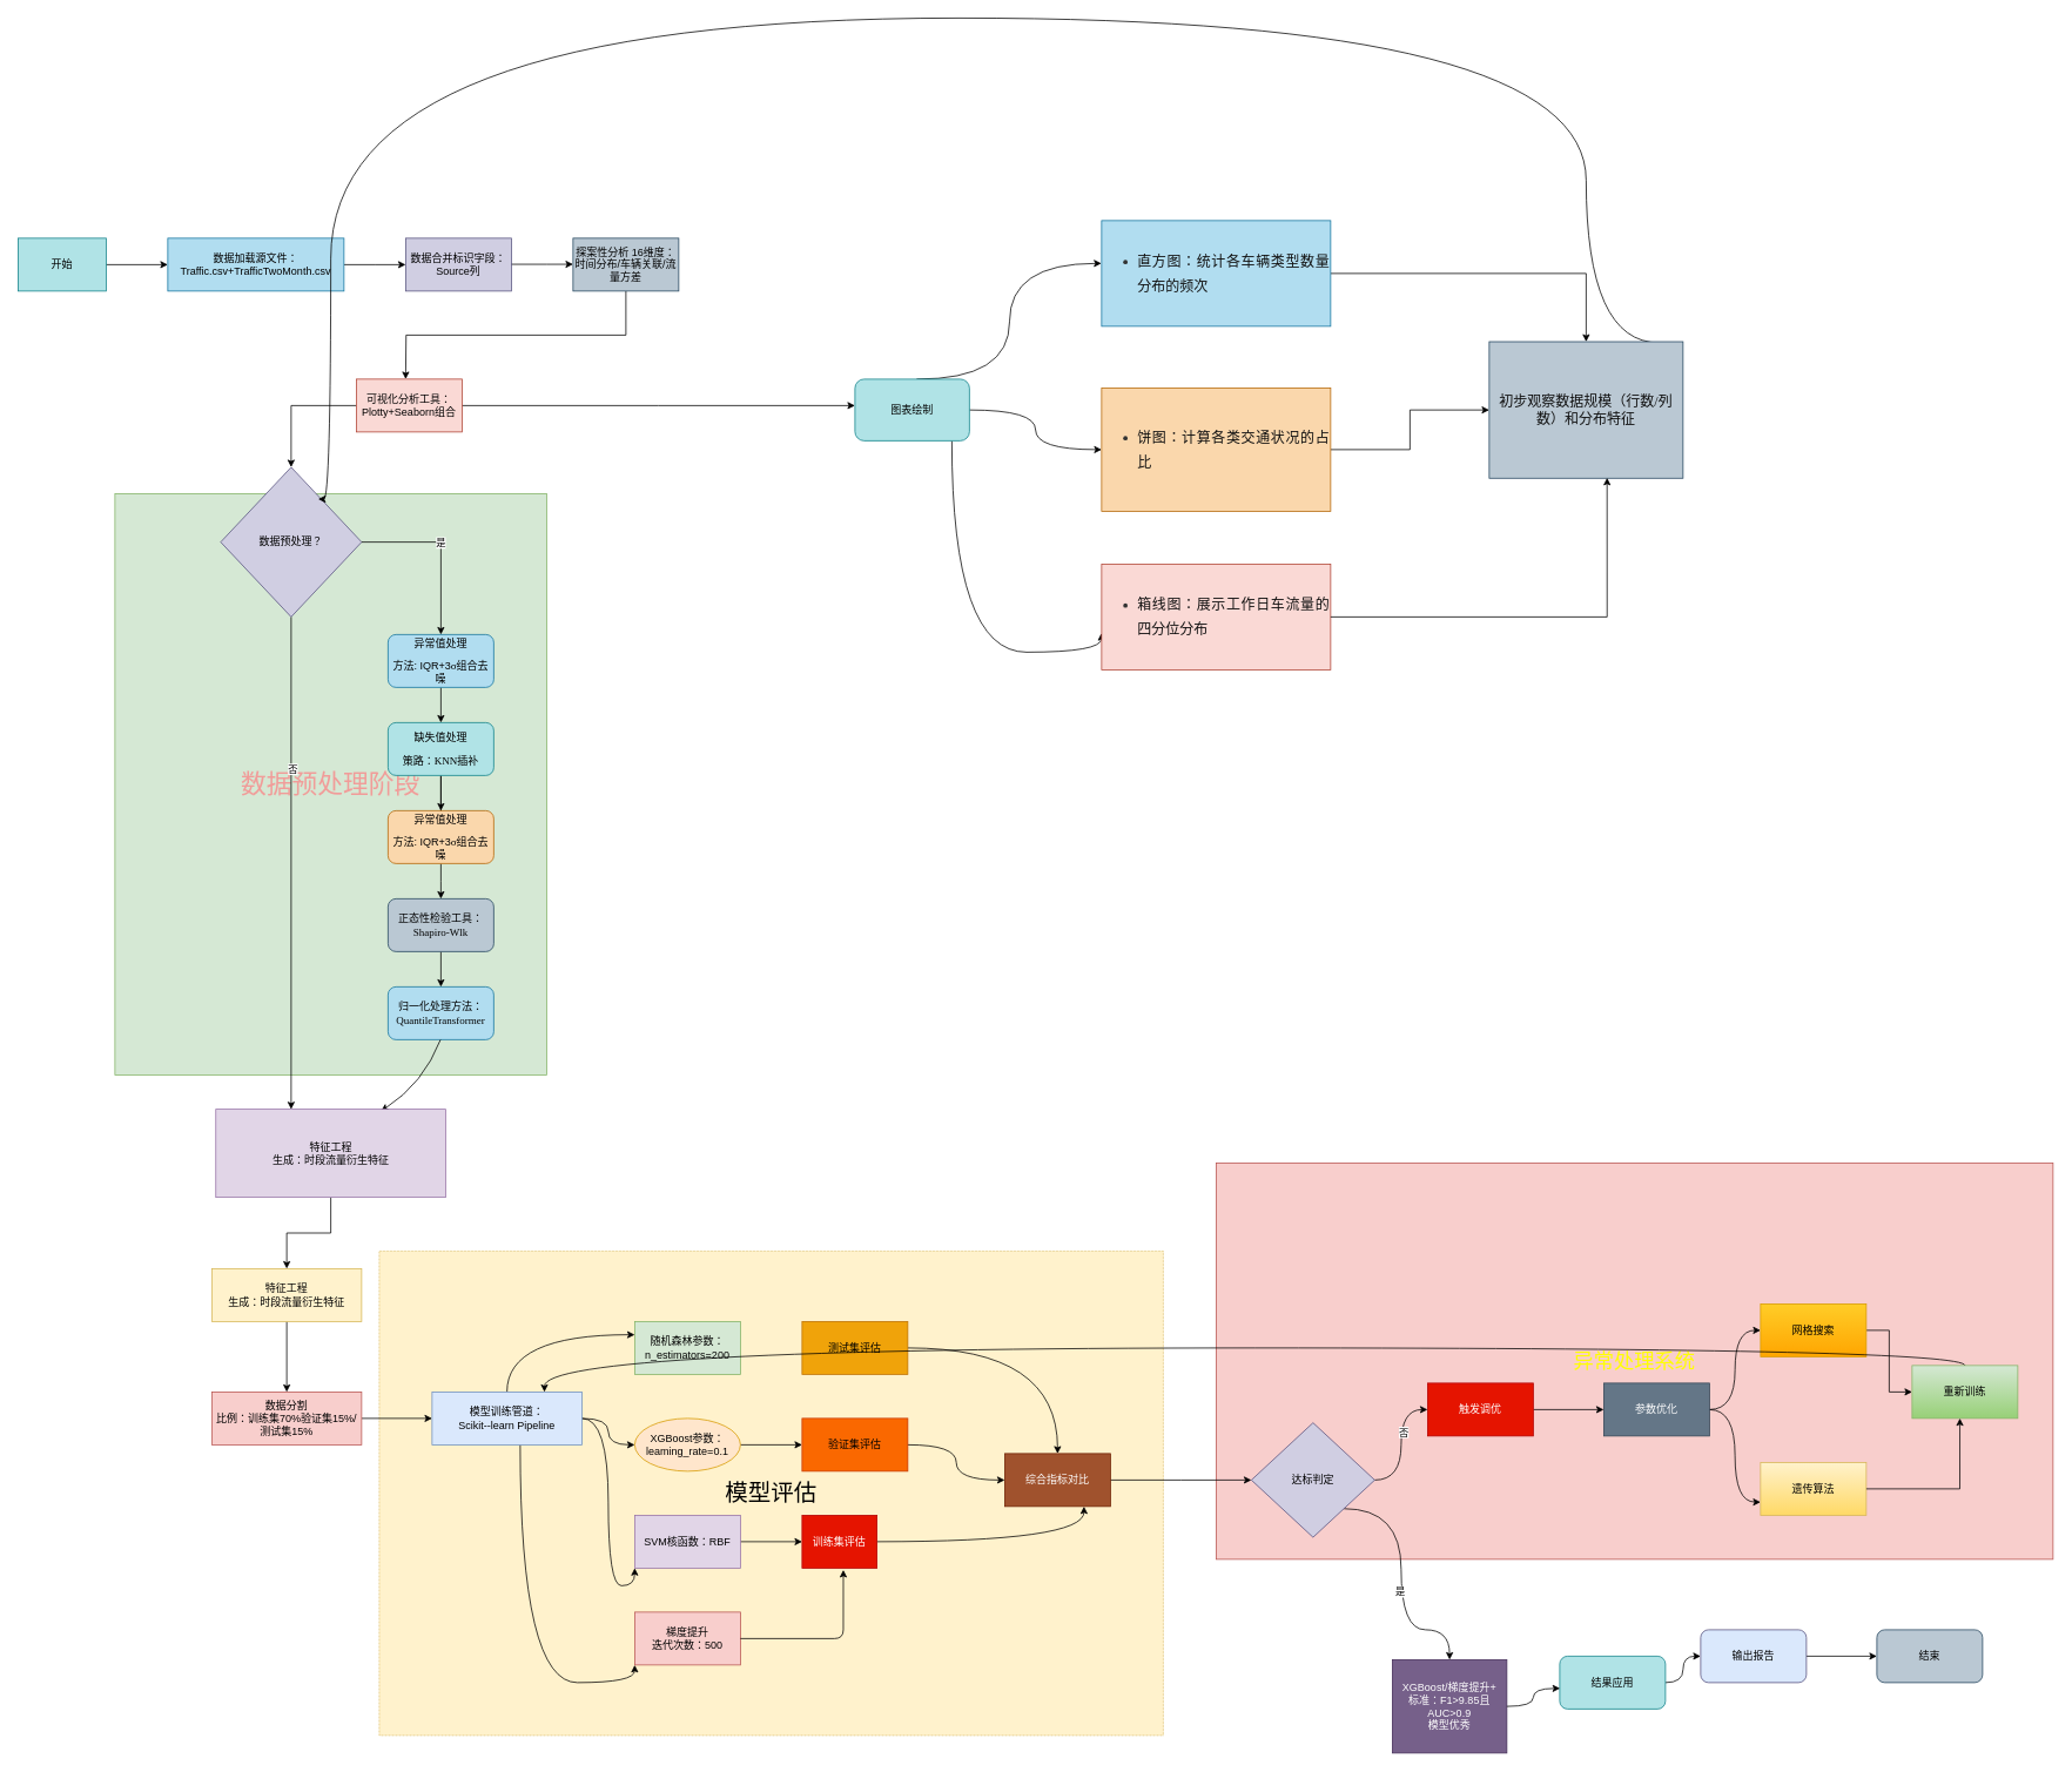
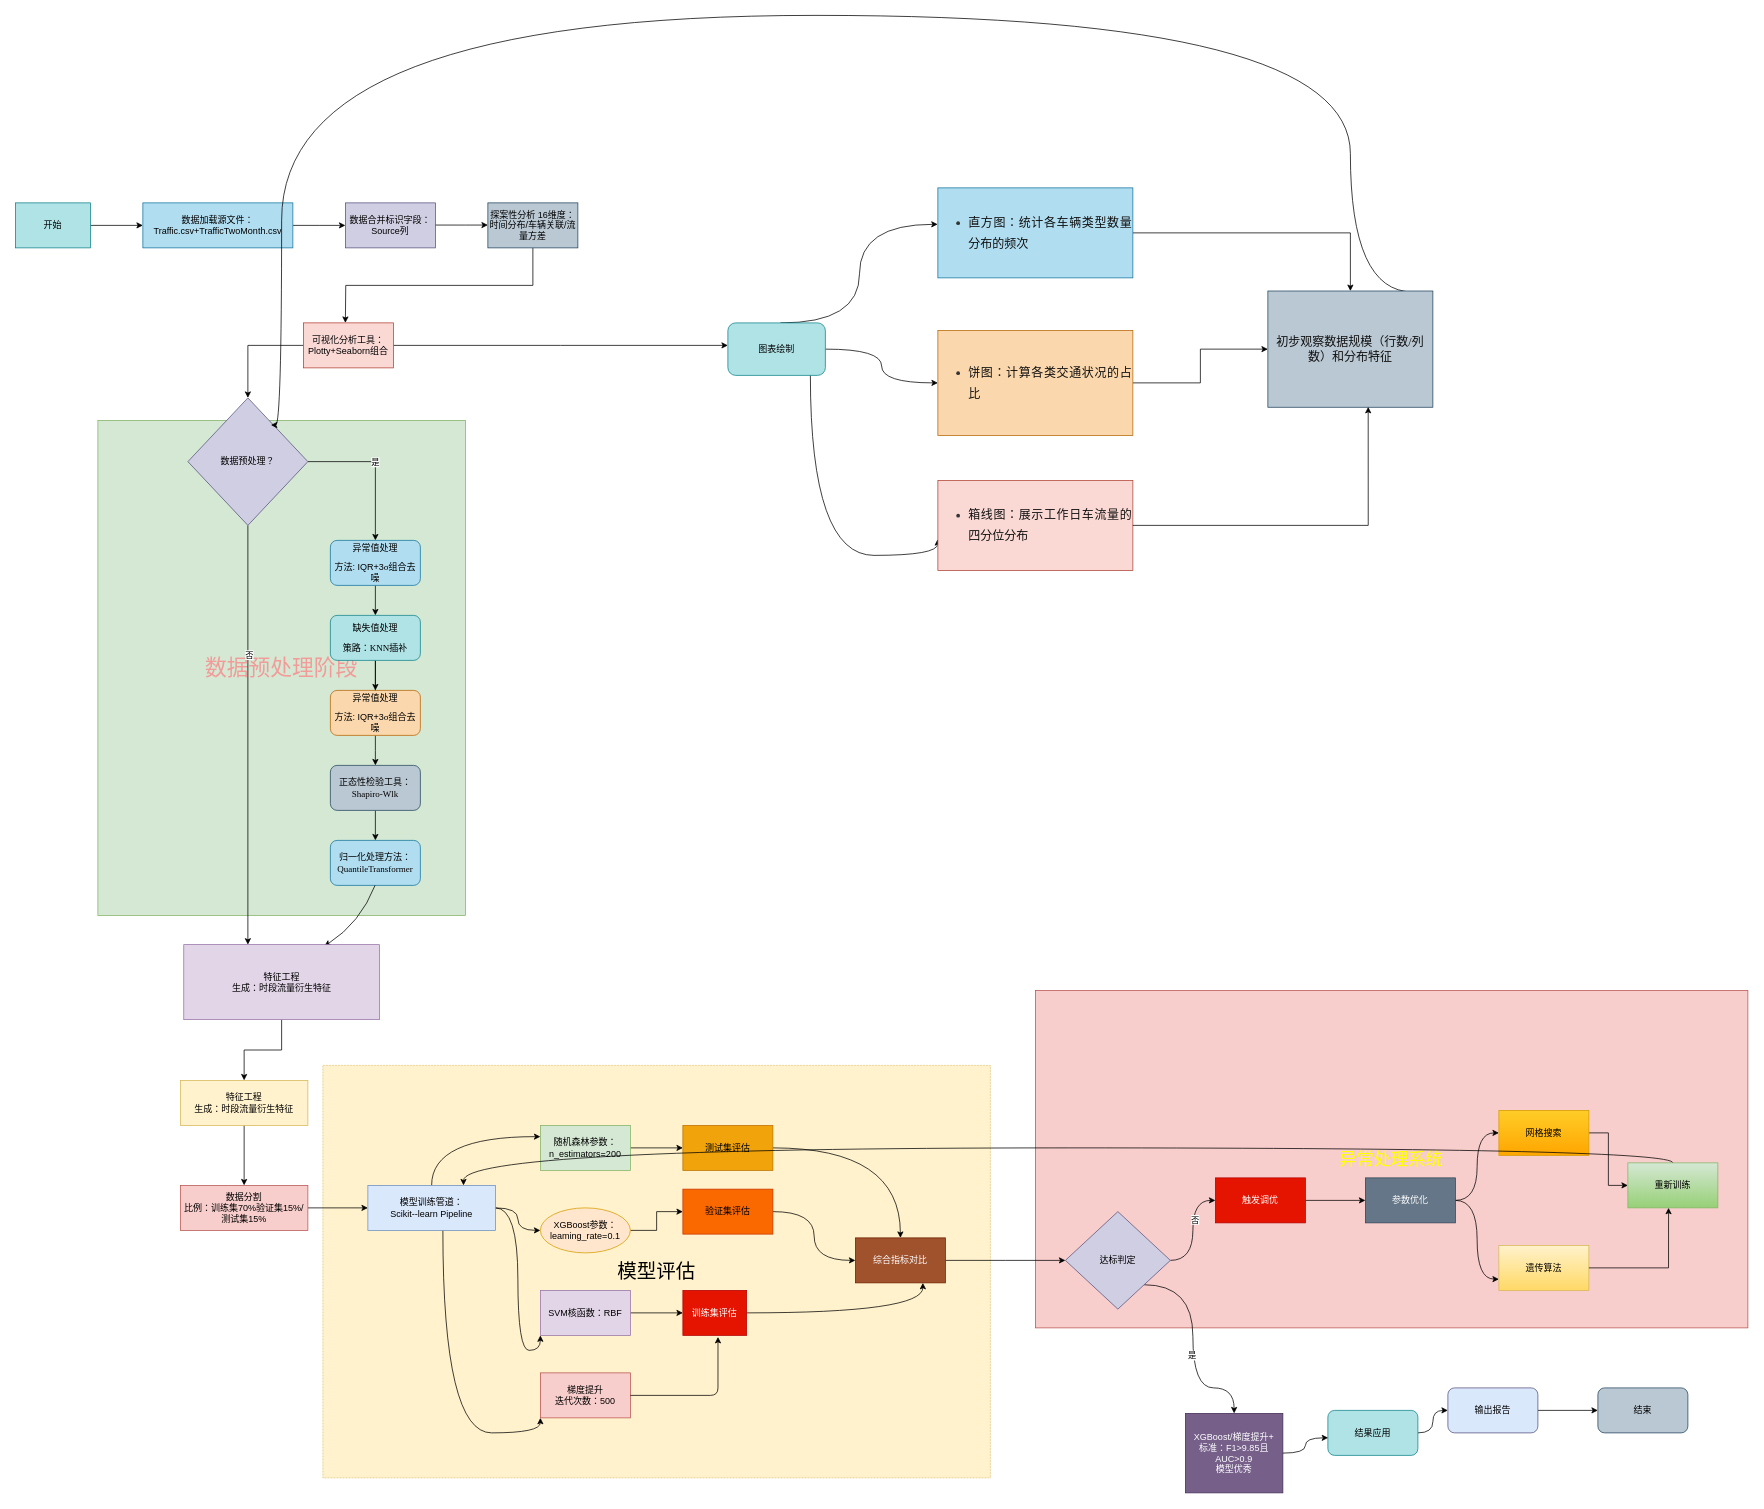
+ <mxCell id="43" style="edgeStyle=orthogonalEdgeStyle;rounded=0;orthogonalLoop=1;jettySize=auto;html=1;" edge="1" parent="1" source="44" target="46"><mxGeometry relative="1" as="geometry" /></mxCell>
- <mxCell id="55" value="验证集评估" style="rounded=0;whiteSpace=wrap;html=1;fillColor=#fa6800;fontColor=#000000;strokeColor=#C73500;" vertex="1" parent="1"><mxGeometry x="910" y="1610" width="120" height="60" as="geometry" /></mxCell>
+ <mxCell id="55" value="验证集评估" style="rounded=0;whiteSpace=wrap;html=1;fillColor=#fa6800;fontColor=#000000;strokeColor=#C73500;" vertex="1" parent="1"><mxGeometry x="910" y="1585" width="120" height="60" as="geometry" /></mxCell>
